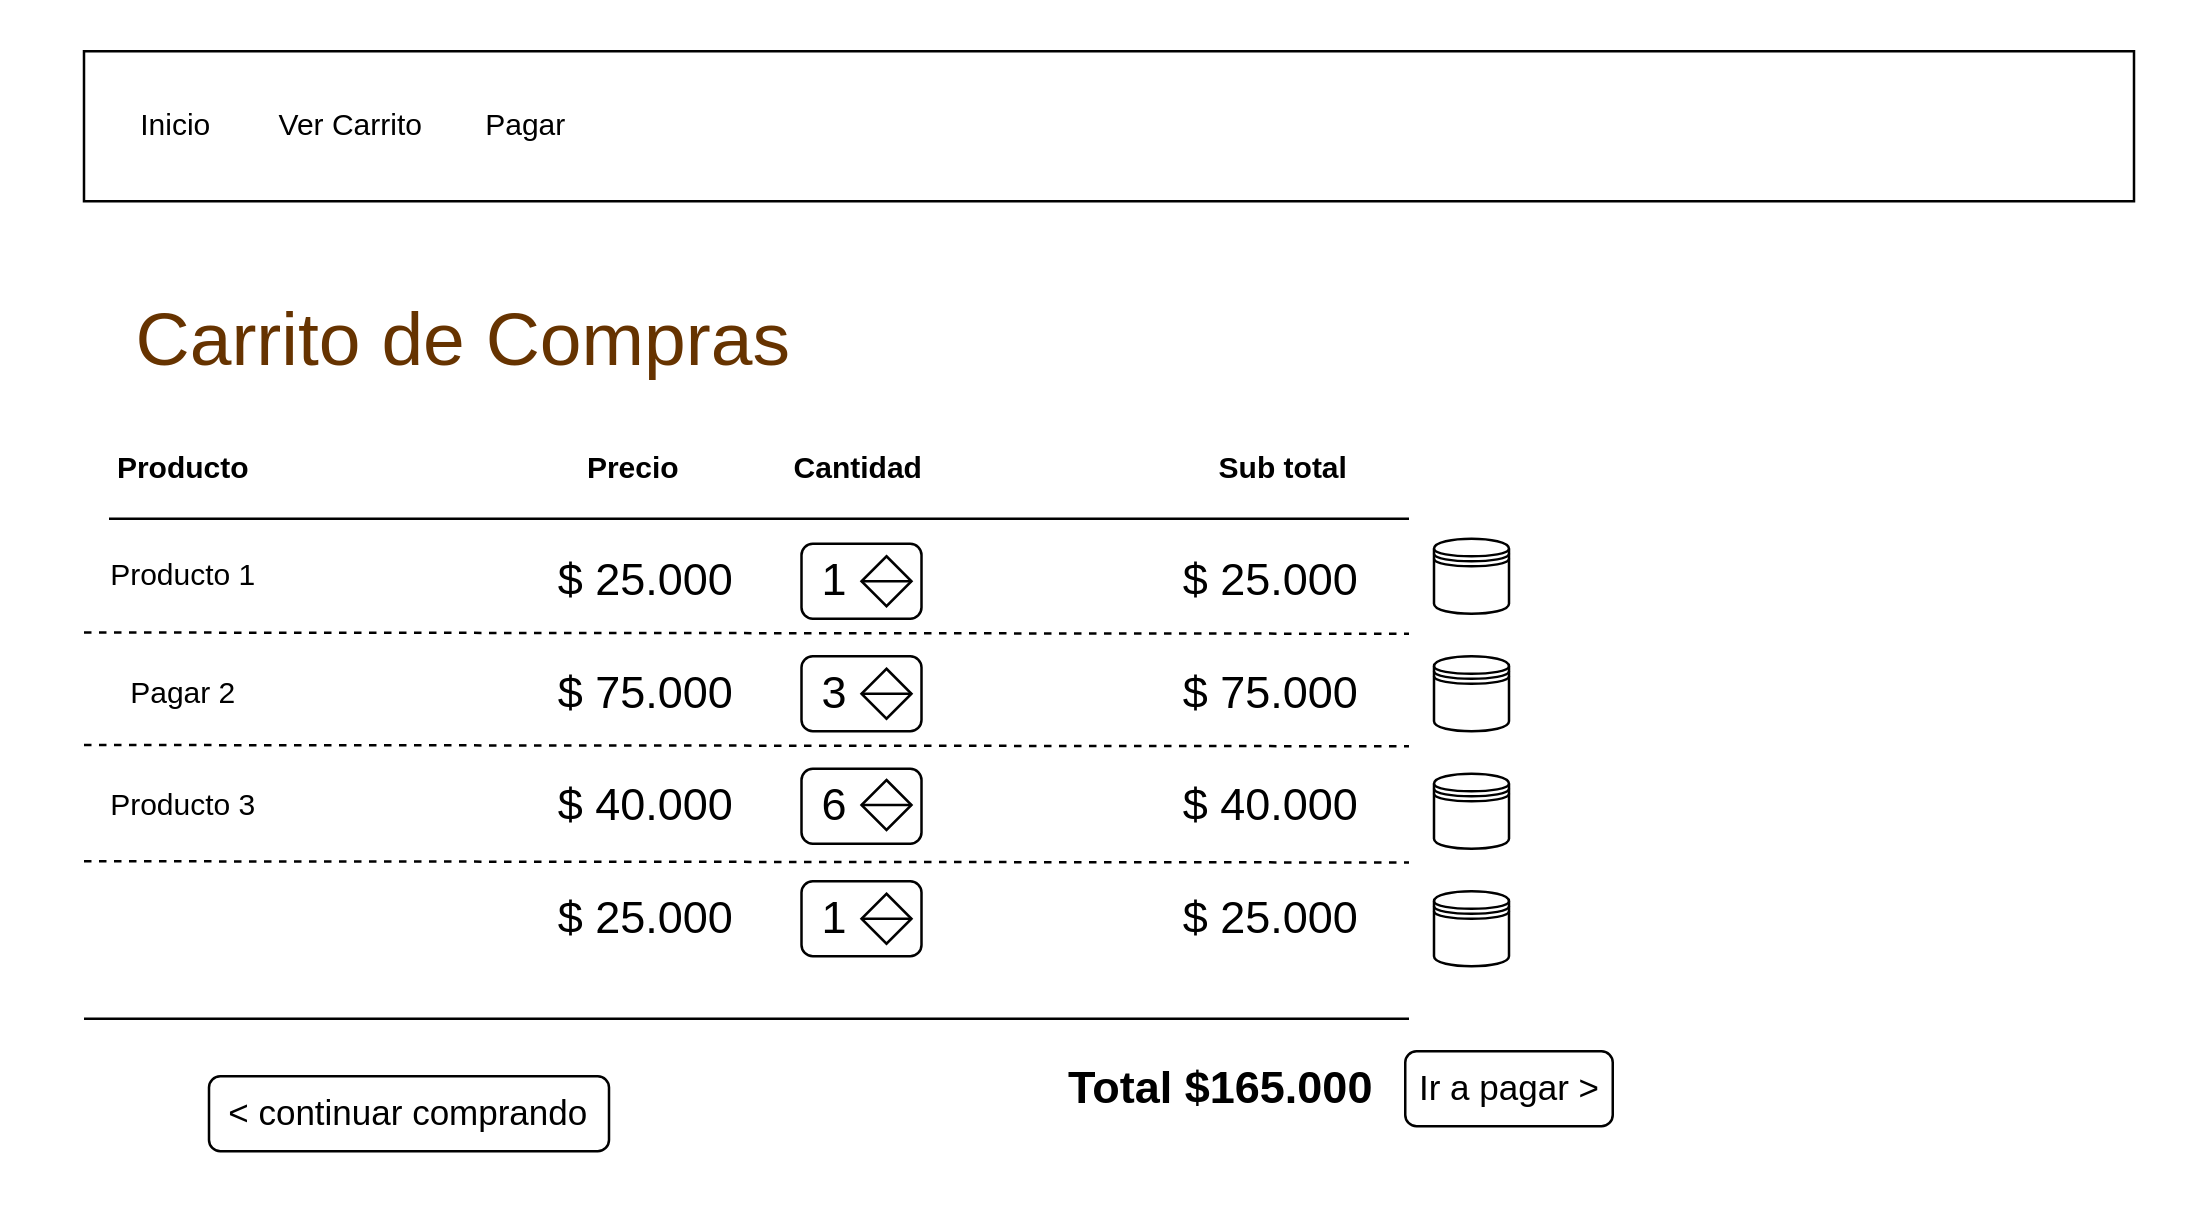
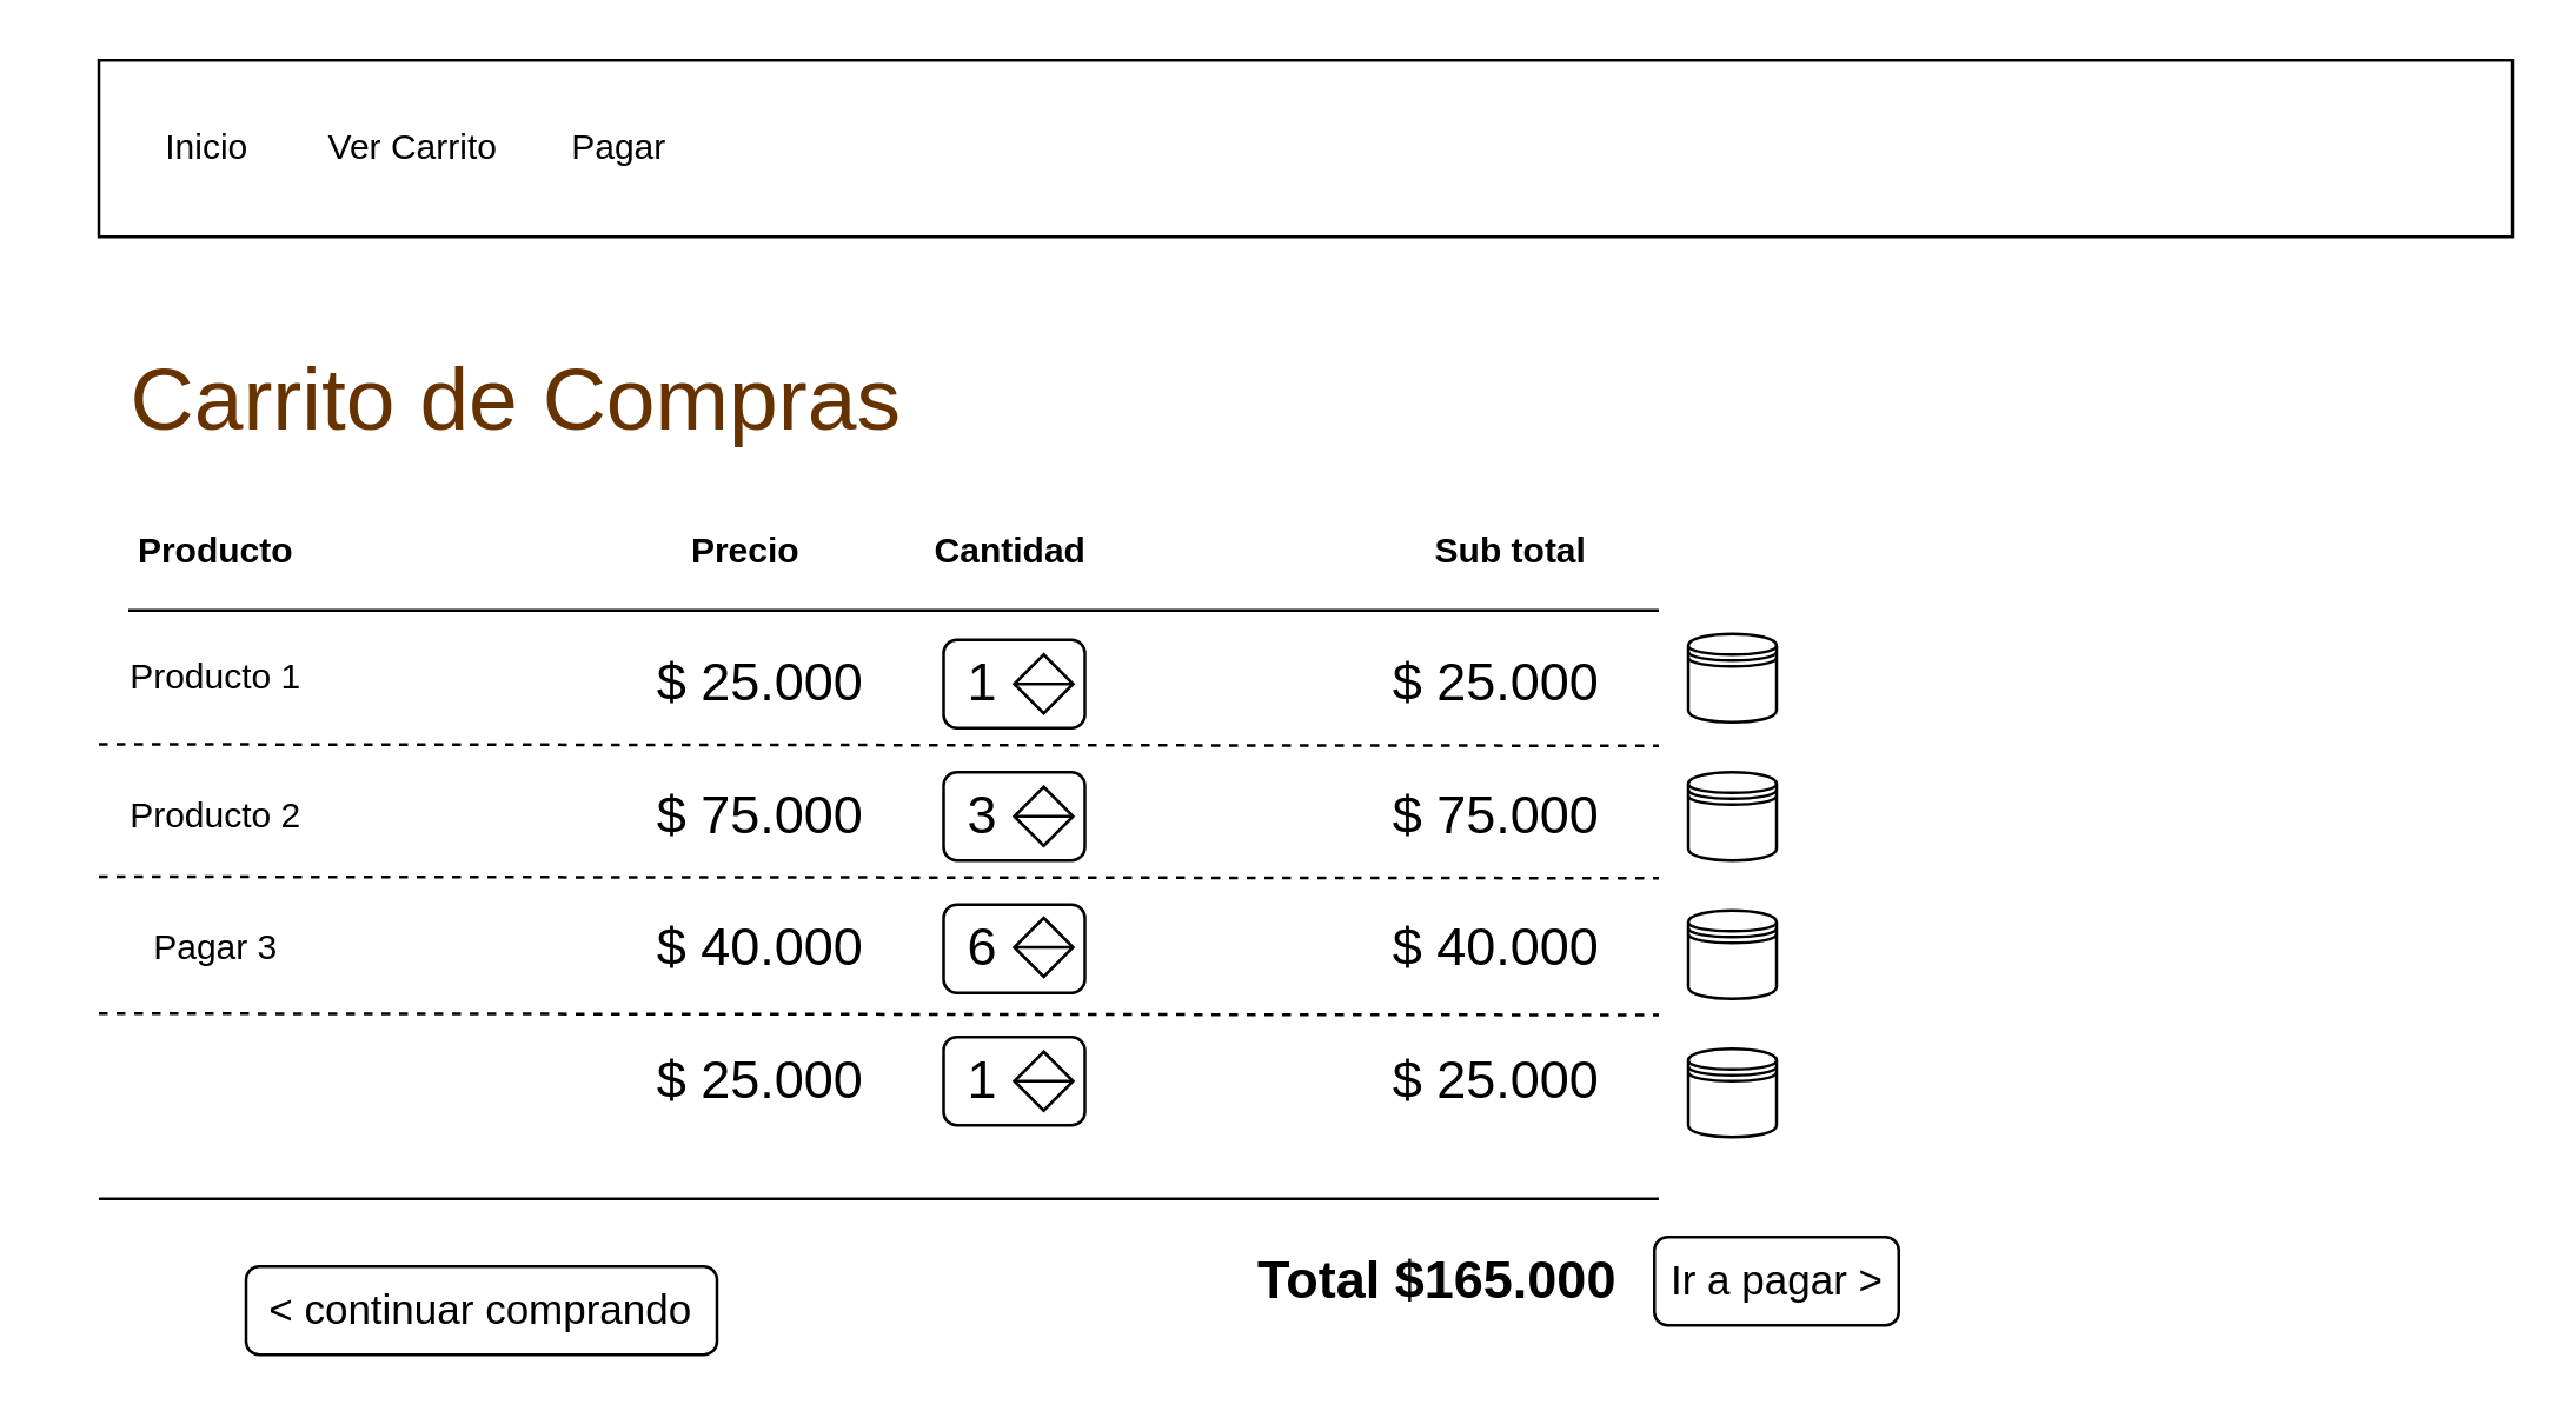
- <mxCell id="6" value="&lt;font style=&quot;font-size: 30px&quot;&gt;Carrito de Compras&lt;/font&gt;" style="text;html=1;strokeColor=none;fillColor=none;align=center;verticalAlign=middle;whiteSpace=wrap;rounded=0;fontColor=#663300;" vertex="1" parent="1"><mxGeometry x="20" y="100" width="330" height="70" as="geometry" /></mxCell>
+ <mxCell id="6" value="&lt;font style=&quot;font-size: 30px&quot;&gt;Carrito de Compras&lt;/font&gt;" style="text;html=1;strokeColor=none;fillColor=none;align=center;verticalAlign=middle;whiteSpace=wrap;rounded=0;fontColor=#663300;" vertex="1" parent="1"><mxGeometry x="10" y="100" width="330" height="70" as="geometry" /></mxCell>
- <mxCell id="17" value="Pagar 2" style="text;html=1;strokeColor=none;fillColor=none;align=center;verticalAlign=middle;whiteSpace=wrap;rounded=0;fontStyle=0" vertex="1" parent="1"><mxGeometry x="23" y="267" width="100" height="20" as="geometry" /></mxCell>
+ <mxCell id="17" value="Producto 2" style="text;html=1;strokeColor=none;fillColor=none;align=center;verticalAlign=middle;whiteSpace=wrap;rounded=0;fontStyle=0" vertex="1" parent="1"><mxGeometry x="23" y="267" width="100" height="20" as="geometry" /></mxCell>
- <mxCell id="18" value="Producto 3" style="text;html=1;strokeColor=none;fillColor=none;align=center;verticalAlign=middle;whiteSpace=wrap;rounded=0;fontStyle=0" vertex="1" parent="1"><mxGeometry x="23" y="312" width="100" height="20" as="geometry" /></mxCell>
+ <mxCell id="18" value="Pagar 3" style="text;html=1;strokeColor=none;fillColor=none;align=center;verticalAlign=middle;whiteSpace=wrap;rounded=0;fontStyle=0" vertex="1" parent="1"><mxGeometry x="23" y="312" width="100" height="20" as="geometry" /></mxCell>
